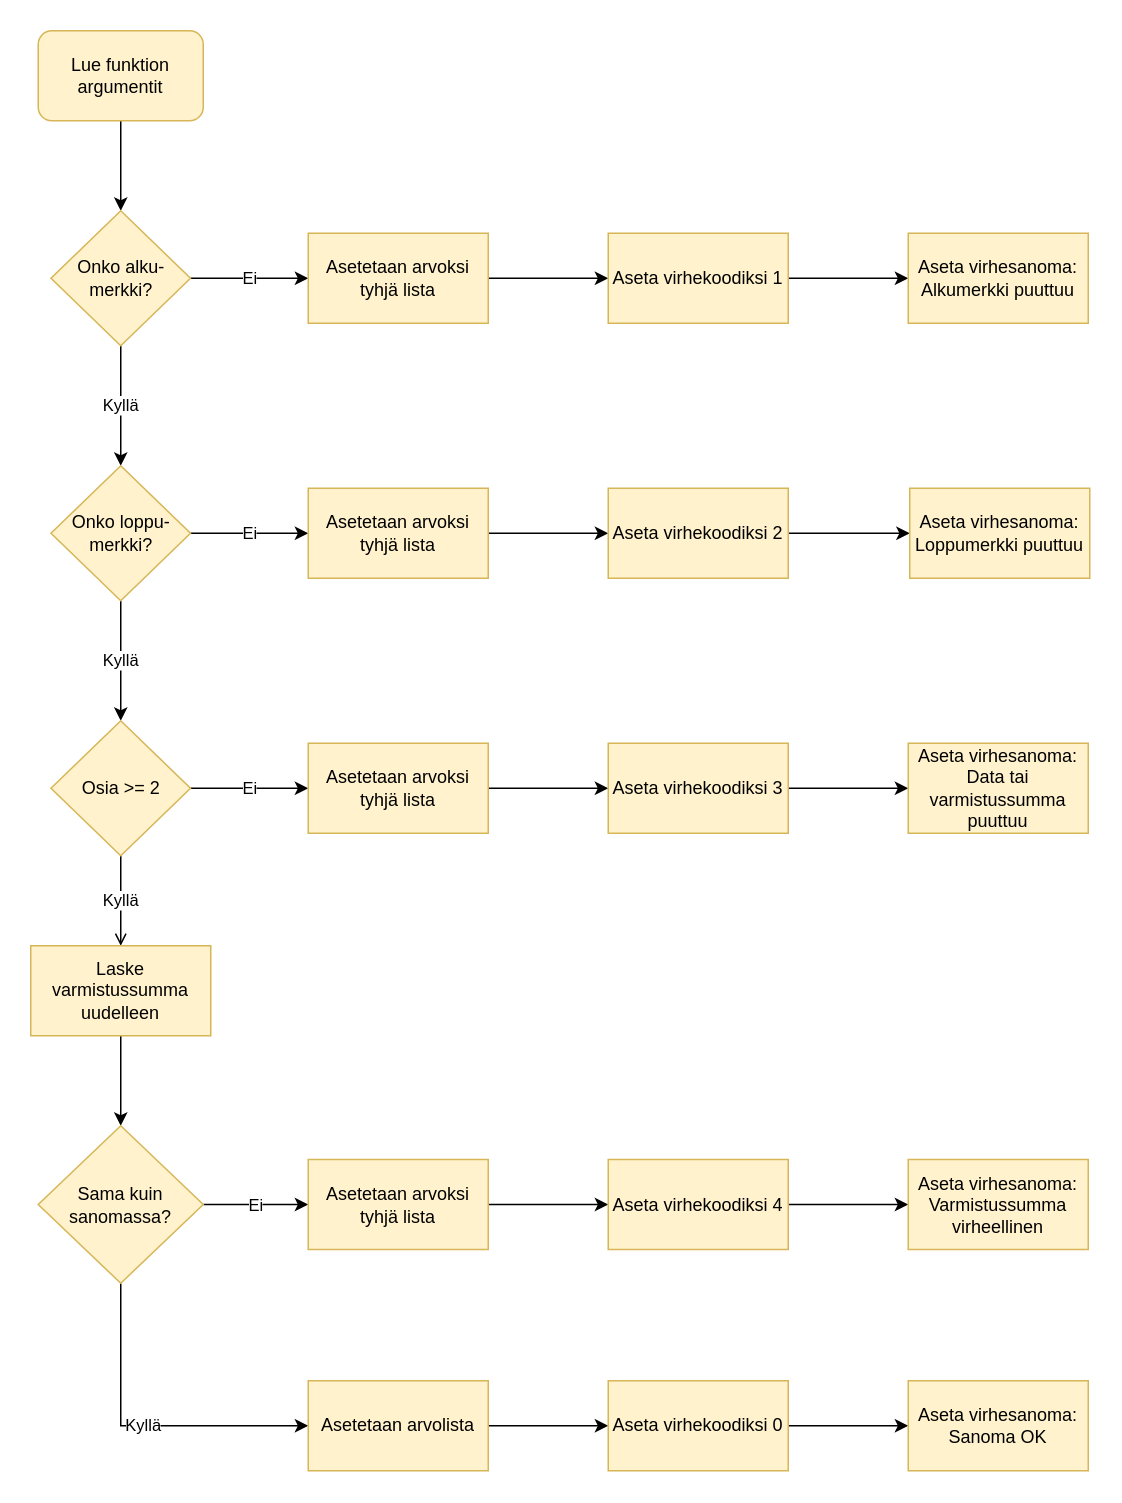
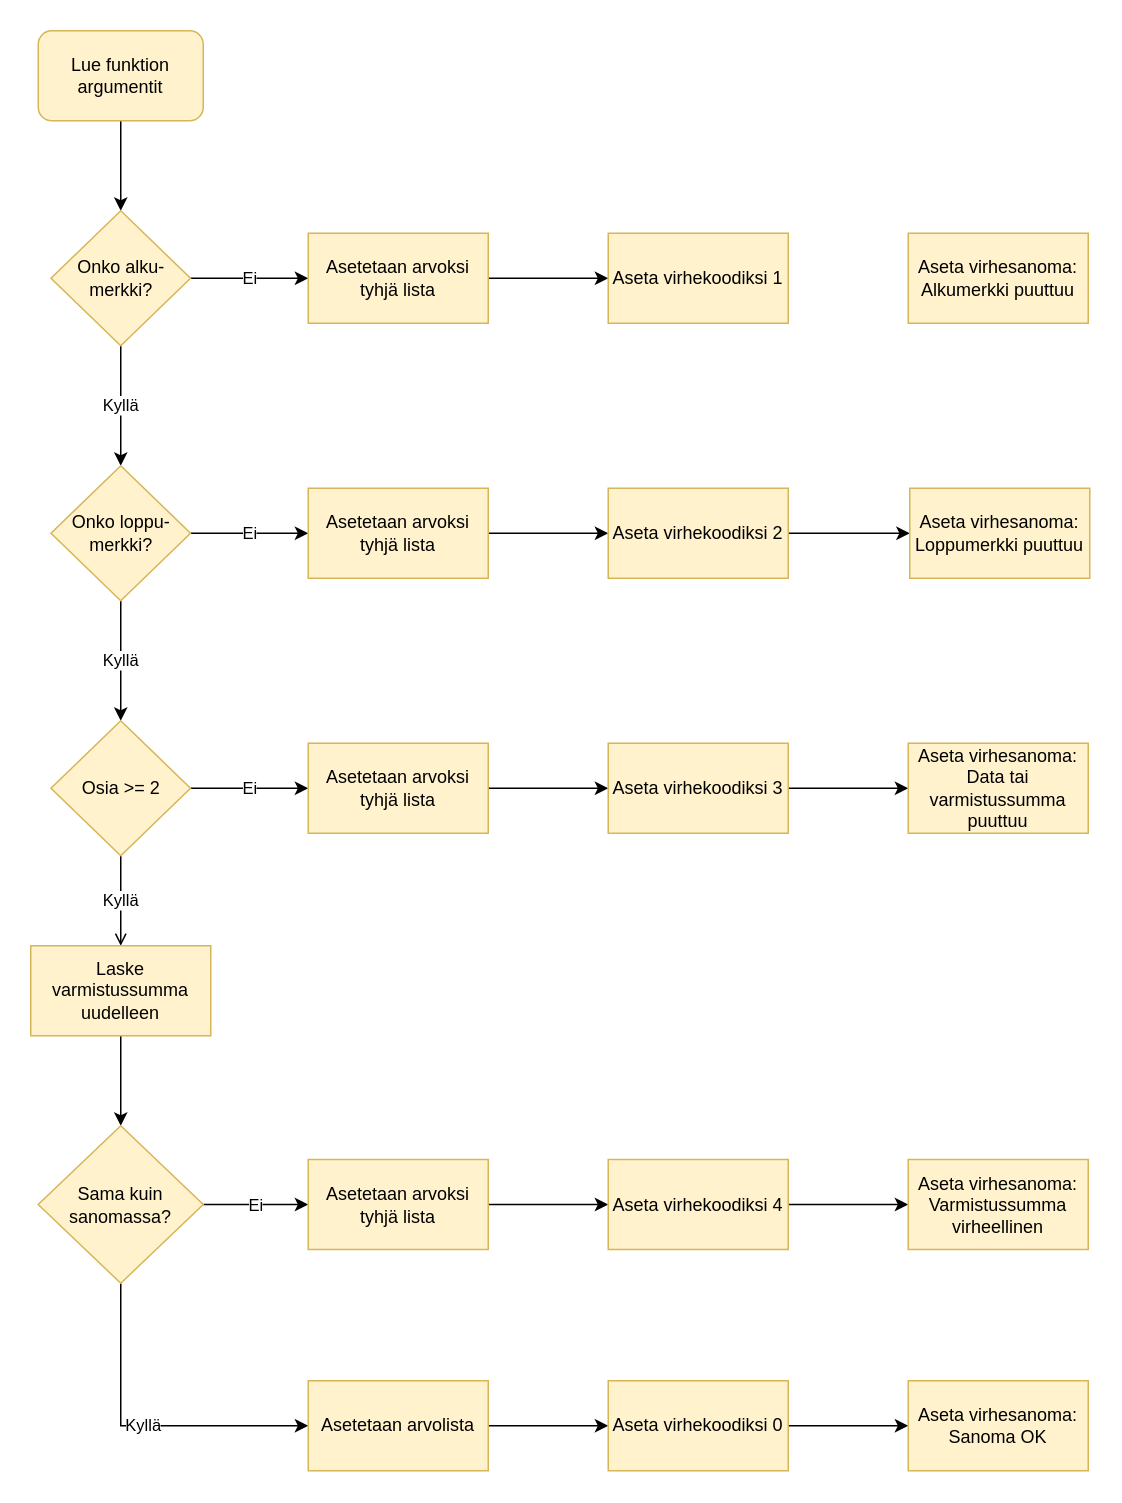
- <mxCell id="10" value="" style="edgeStyle=orthogonalEdgeStyle;rounded=0;orthogonalLoop=1;jettySize=auto;html=1;" edge="1" parent="1" source="11" target="12"><mxGeometry relative="1" as="geometry" /></mxCell>
